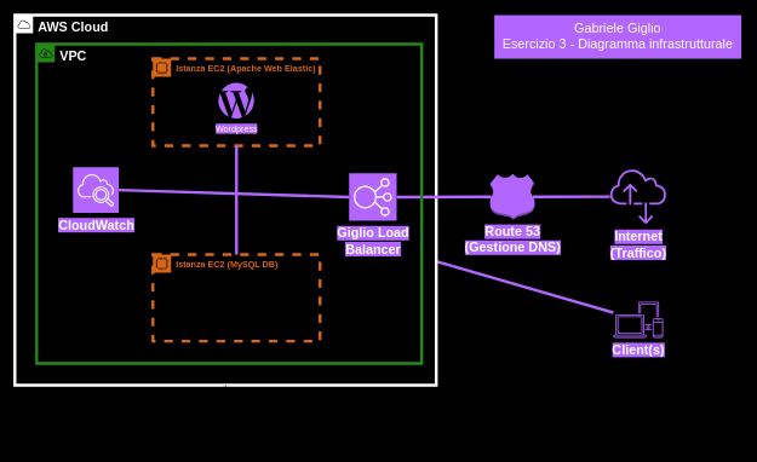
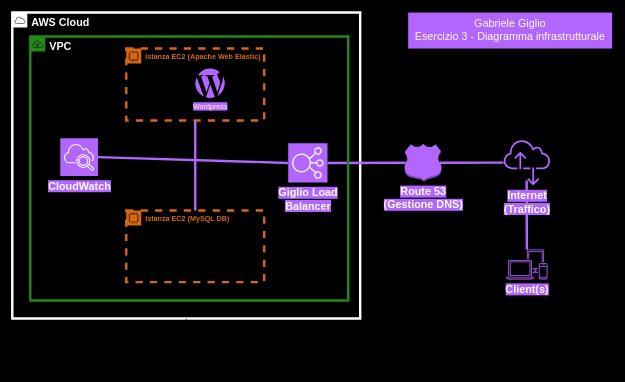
- <mxCell id="13" value="&lt;font style=&quot;background-color: rgb(178, 102, 255);&quot; color=&quot;#ffffff&quot;&gt;Wordpress&lt;/font&gt;" style="dashed=0;outlineConnect=0;html=1;align=center;labelPosition=center;verticalLabelPosition=bottom;verticalAlign=top;shape=mxgraph.weblogos.wordpress;fillColor=#B266FF;strokeColor=none" vertex="1" parent="12"><mxGeometry x="89.54" y="32.75" width="50.92" height="50" as="geometry" /></mxCell>
+ <mxCell id="13" value="&lt;font style=&quot;background-color: rgb(178, 102, 255);&quot; color=&quot;#ffffff&quot;&gt;Wordpress&lt;/font&gt;" style="dashed=0;outlineConnect=0;html=1;align=center;labelPosition=center;verticalLabelPosition=bottom;verticalAlign=top;shape=mxgraph.weblogos.wordpress;fillColor=#B266FF;strokeColor=none" vertex="1" parent="12"><mxGeometry x="114.54" y="32.75" width="50.92" height="50" as="geometry" /></mxCell>
- <mxCell id="2" value="" style="endArrow=none;html=1;rounded=0;strokeWidth=4;strokeColor=#B266FF;" edge="1" parent="1" source="5" target="4"><mxGeometry width="50" height="50" relative="1" as="geometry"><mxPoint x="924.75" y="365" as="sourcePoint" /><mxPoint x="964.75" y="355" as="targetPoint" /></mxGeometry></mxCell>
+ <mxCell id="2" value="" style="endArrow=none;html=1;rounded=0;strokeWidth=4;strokeColor=#B266FF;entryX=0.494;entryY=0.9;entryDx=0;entryDy=0;entryPerimeter=0;" edge="1" parent="1" source="5" target="6"><mxGeometry width="50" height="50" relative="1" as="geometry"><mxPoint x="924.75" y="365" as="sourcePoint" /><mxPoint x="964.75" y="355" as="targetPoint" /></mxGeometry></mxCell>
